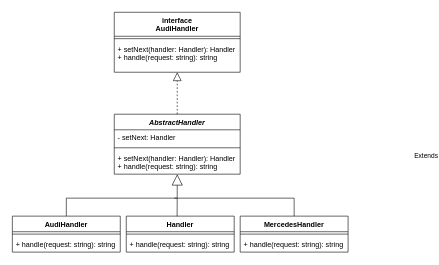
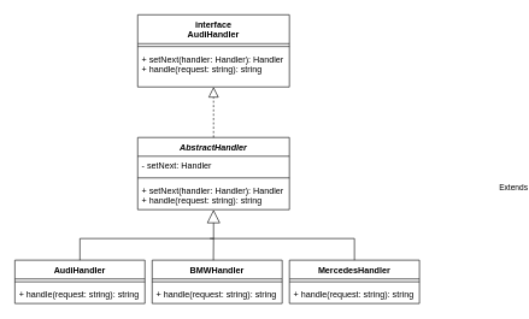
- <mxCell id="12" value="Handler" style="swimlane;fontStyle=1;align=center;verticalAlign=top;childLayout=stackLayout;horizontal=1;startSize=26;horizontalStack=0;resizeParent=1;resizeParentMax=0;resizeLast=0;collapsible=1;marginBottom=0;" vertex="1" parent="1"><mxGeometry x="210" y="360" width="180" height="60" as="geometry" /></mxCell>
+ <mxCell id="12" value="BMWHandler" style="swimlane;fontStyle=1;align=center;verticalAlign=top;childLayout=stackLayout;horizontal=1;startSize=26;horizontalStack=0;resizeParent=1;resizeParentMax=0;resizeLast=0;collapsible=1;marginBottom=0;" vertex="1" parent="1"><mxGeometry x="210" y="360" width="180" height="60" as="geometry" /></mxCell>
